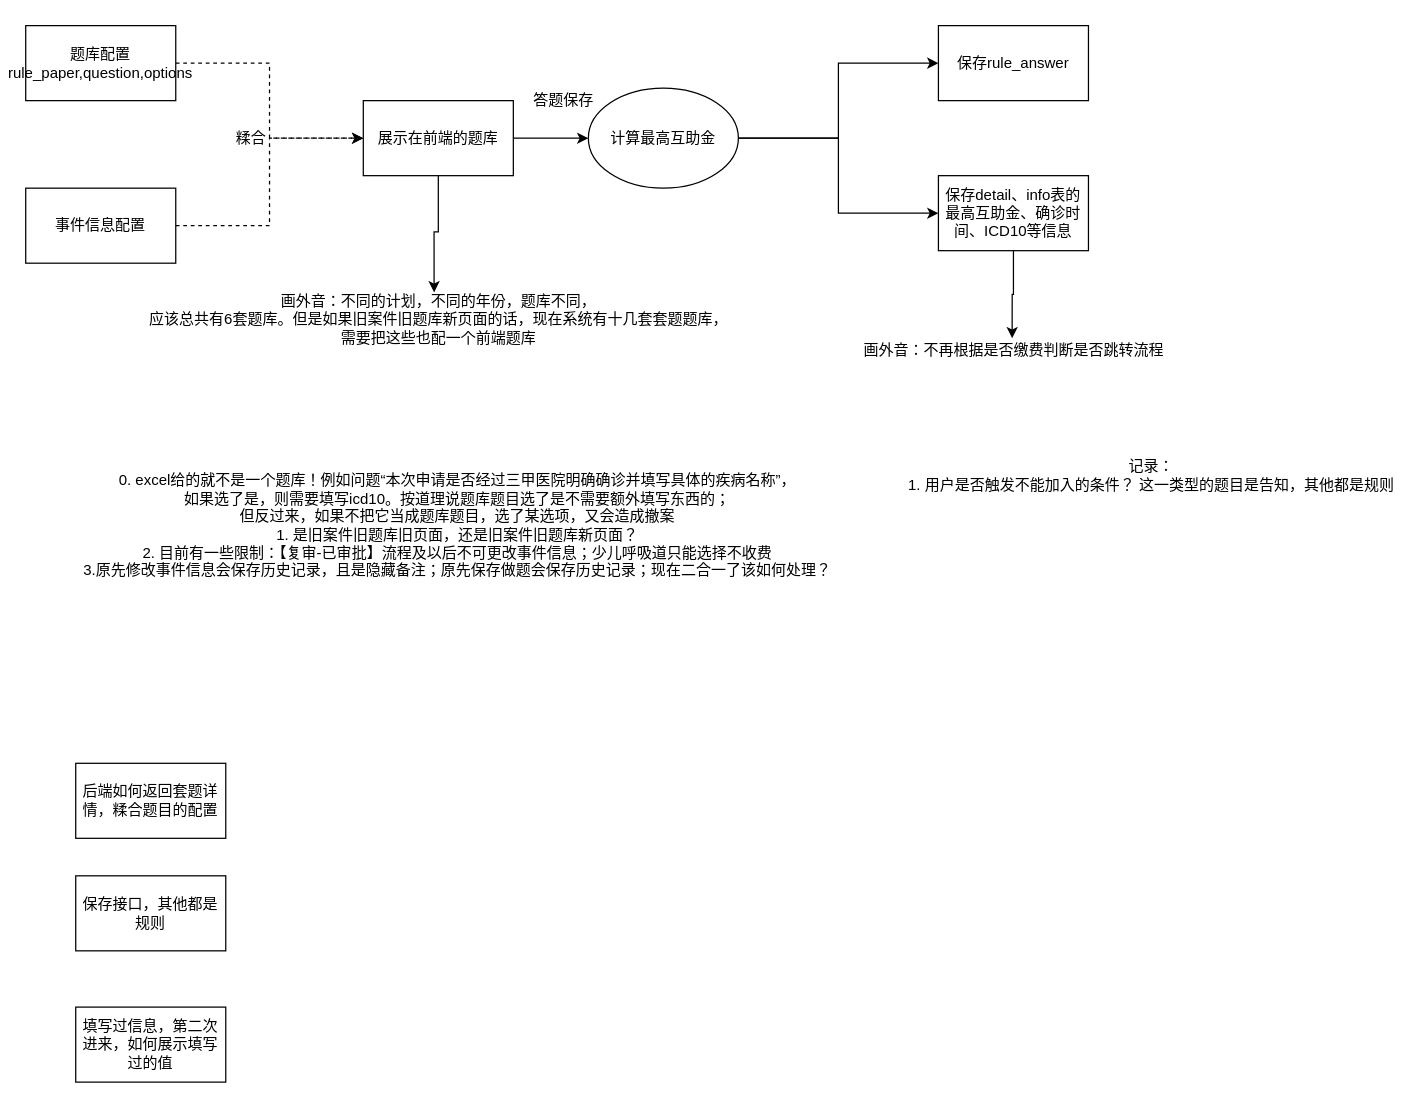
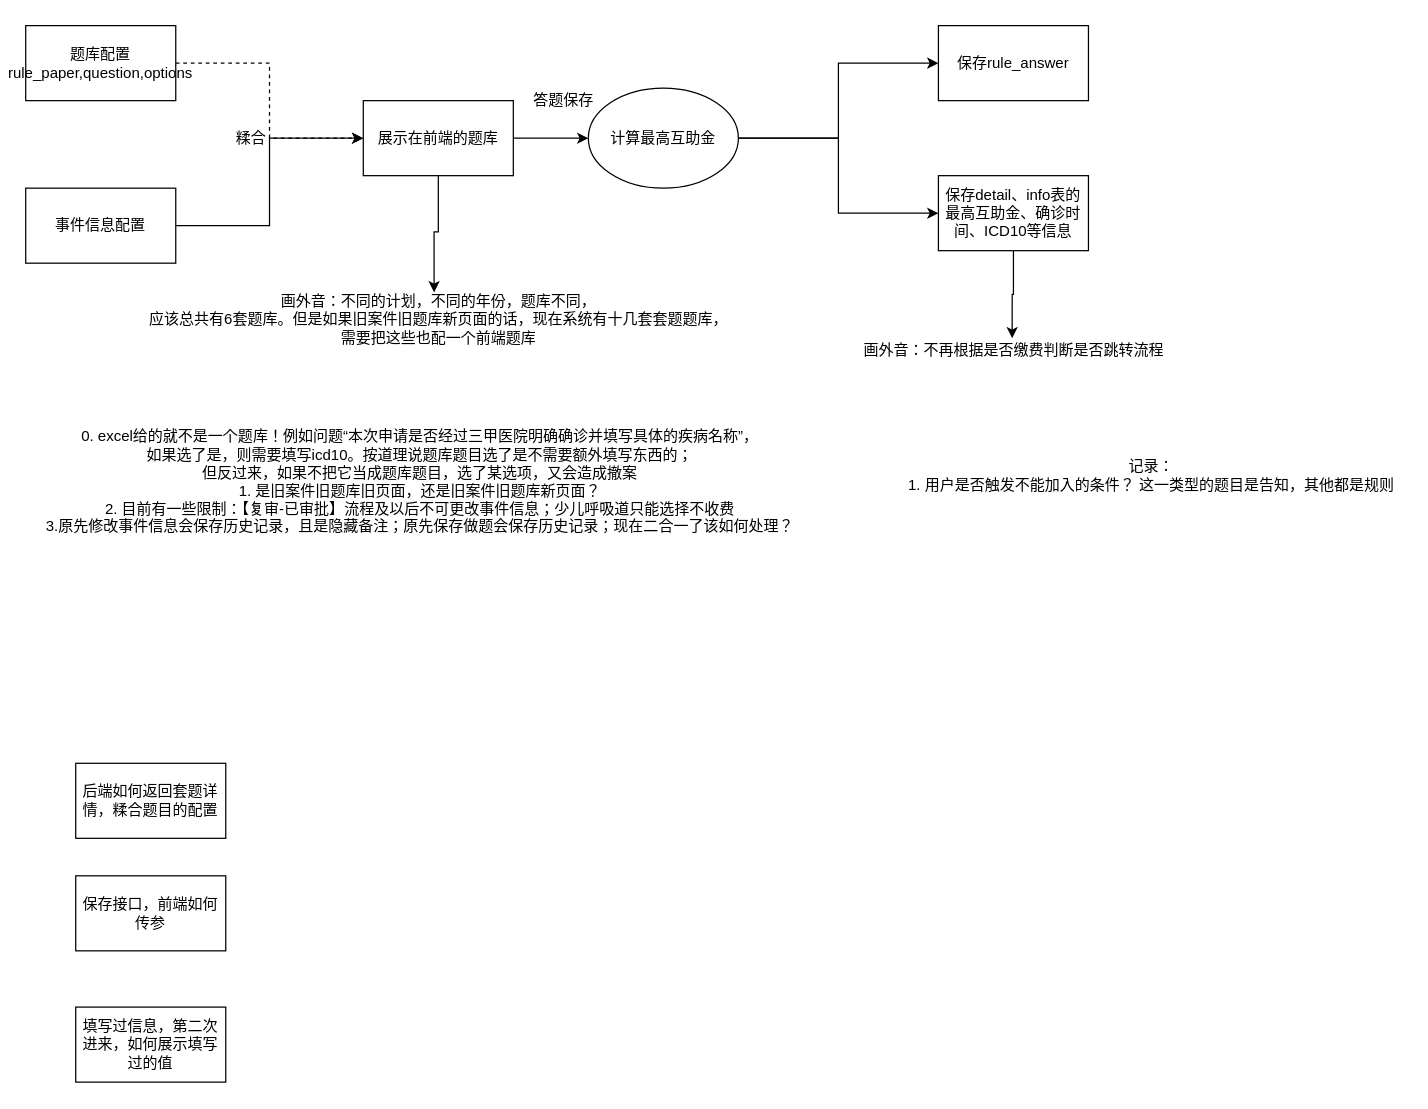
- <mxCell id="4" style="edgeStyle=orthogonalEdgeStyle;rounded=0;orthogonalLoop=1;jettySize=auto;html=1;entryX=0;entryY=0.5;entryDx=0;entryDy=0;dashed=1;" edge="1" parent="1" source="5" target="10"><mxGeometry relative="1" as="geometry" /></mxCell>
+ <mxCell id="4" style="edgeStyle=orthogonalEdgeStyle;rounded=0;orthogonalLoop=1;jettySize=auto;html=1;entryX=0;entryY=0.5;entryDx=0;entryDy=0;" edge="1" parent="1" source="5" target="10"><mxGeometry relative="1" as="geometry" /></mxCell>
- <mxCell id="19" value="&lt;div&gt;0. excel给的就不是一个题库！例如问题“本次申请是否经过三甲医院明确确诊并填写具体的疾病名称”，&lt;/div&gt;&lt;div&gt;如果选了是，则需要填写icd10。按道理说题库题目选了是不需要额外填写东西的；&lt;/div&gt;&lt;div&gt;但反过来，如果不把它当成题库题目，选了某选项，又会造成撤案&lt;br&gt;&lt;/div&gt;&lt;div&gt;1. 是旧案件旧题库旧页面，还是旧案件旧题库新页面？&lt;/div&gt;&lt;div&gt;2. 目前有一些限制：【复审-已审批】流程及以后不可更改事件信息；少儿呼吸道只能选择不收费&lt;/div&gt;&lt;div&gt;3.原先修改事件信息会保存历史记录，且是隐藏备注；原先保存做题会保存历史记录；现在二合一了该如何处理？&lt;br&gt;&lt;/div&gt;" style="text;html=1;align=center;verticalAlign=middle;resizable=0;points=[];autosize=1;" vertex="1" parent="1"><mxGeometry x="60" y="375" width="610" height="90" as="geometry" /></mxCell>
+ <mxCell id="19" value="&lt;div&gt;0. excel给的就不是一个题库！例如问题“本次申请是否经过三甲医院明确确诊并填写具体的疾病名称”，&lt;/div&gt;&lt;div&gt;如果选了是，则需要填写icd10。按道理说题库题目选了是不需要额外填写东西的；&lt;/div&gt;&lt;div&gt;但反过来，如果不把它当成题库题目，选了某选项，又会造成撤案&lt;br&gt;&lt;/div&gt;&lt;div&gt;1. 是旧案件旧题库旧页面，还是旧案件旧题库新页面？&lt;/div&gt;&lt;div&gt;2. 目前有一些限制：【复审-已审批】流程及以后不可更改事件信息；少儿呼吸道只能选择不收费&lt;/div&gt;&lt;div&gt;3.原先修改事件信息会保存历史记录，且是隐藏备注；原先保存做题会保存历史记录；现在二合一了该如何处理？&lt;br&gt;&lt;/div&gt;" style="text;html=1;align=center;verticalAlign=middle;resizable=0;points=[];autosize=1;" vertex="1" parent="1"><mxGeometry x="30" y="340" width="610" height="90" as="geometry" /></mxCell>
- <mxCell id="22" value="保存接口，其他都是规则" style="whiteSpace=wrap;html=1;" vertex="1" parent="1"><mxGeometry x="60" y="700" width="120" height="60" as="geometry" /></mxCell>
+ <mxCell id="22" value="保存接口，前端如何传参" style="whiteSpace=wrap;html=1;" vertex="1" parent="1"><mxGeometry x="60" y="700" width="120" height="60" as="geometry" /></mxCell>
